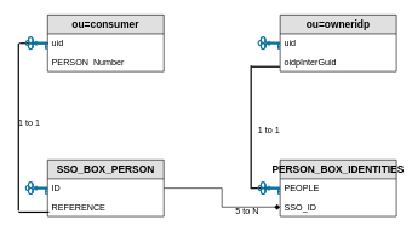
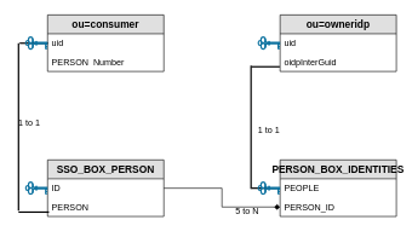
- <mxCell id="10" value="REFERENCE" style="text;strokeColor=none;fillColor=none;spacingLeft=4;spacingRight=4;overflow=hidden;rotatable=0;points=[[0,0.5],[1,0.5]];portConstraint=eastwest;fontSize=12;" vertex="1" parent="8"><mxGeometry y="52" width="160" height="26" as="geometry" /></mxCell>
+ <mxCell id="10" value="PERSON" style="text;strokeColor=none;fillColor=none;spacingLeft=4;spacingRight=4;overflow=hidden;rotatable=0;points=[[0,0.5],[1,0.5]];portConstraint=eastwest;fontSize=12;" vertex="1" parent="8"><mxGeometry y="52" width="160" height="26" as="geometry" /></mxCell>
- <mxCell id="13" value="SSO_ID" style="text;strokeColor=none;fillColor=none;spacingLeft=4;spacingRight=4;overflow=hidden;rotatable=0;points=[[0,0.5],[1,0.5]];portConstraint=eastwest;fontSize=12;" vertex="1" parent="11"><mxGeometry y="52" width="160" height="26" as="geometry" /></mxCell>
+ <mxCell id="13" value="PERSON_ID" style="text;strokeColor=none;fillColor=none;spacingLeft=4;spacingRight=4;overflow=hidden;rotatable=0;points=[[0,0.5],[1,0.5]];portConstraint=eastwest;fontSize=12;" vertex="1" parent="11"><mxGeometry y="52" width="160" height="26" as="geometry" /></mxCell>
